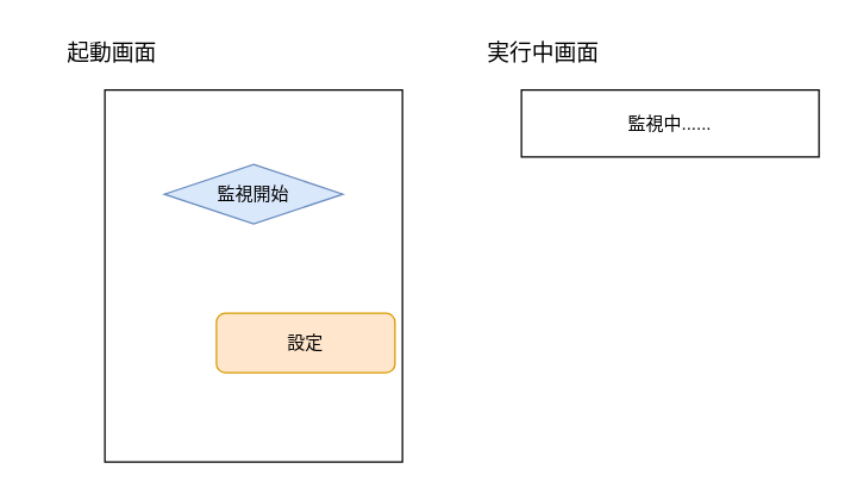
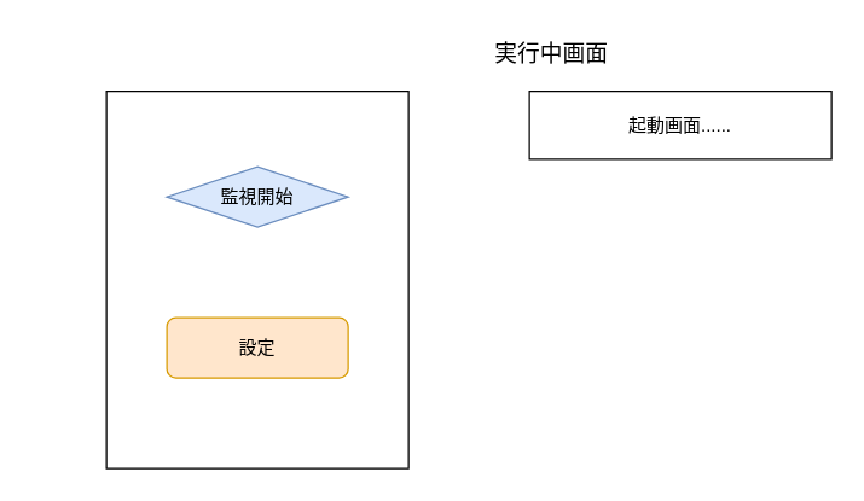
- <mxCell id="7" value="&lt;font style=&quot;font-size: 15px&quot;&gt;起動画面&lt;/font&gt;" style="text;html=1;strokeColor=none;fillColor=none;align=center;verticalAlign=middle;whiteSpace=wrap;rounded=0;" parent="1" vertex="1"><mxGeometry x="20" y="20" width="110" height="30" as="geometry" /></mxCell>
- <mxCell id="6" value="監視中......" style="text;html=1;strokeColor=none;fillColor=none;align=center;verticalAlign=middle;whiteSpace=wrap;rounded=0;" parent="1" vertex="1"><mxGeometry x="395" y="67.5" width="110" height="30" as="geometry" /></mxCell>
+ <mxCell id="6" value="起動画面......" style="text;html=1;strokeColor=none;fillColor=none;align=center;verticalAlign=middle;whiteSpace=wrap;rounded=0;" parent="1" vertex="1"><mxGeometry x="395" y="67.5" width="110" height="30" as="geometry" /></mxCell>
- <mxCell id="4" value="設定" style="rounded=1;whiteSpace=wrap;html=1;fillColor=#ffe6cc;strokeColor=#d79b00;" parent="1" vertex="1"><mxGeometry x="145" y="210" width="120" height="40" as="geometry" /></mxCell>
+ <mxCell id="4" value="設定" style="rounded=1;whiteSpace=wrap;html=1;fillColor=#ffe6cc;strokeColor=#d79b00;" parent="1" vertex="1"><mxGeometry x="110" y="210" width="120" height="40" as="geometry" /></mxCell>
